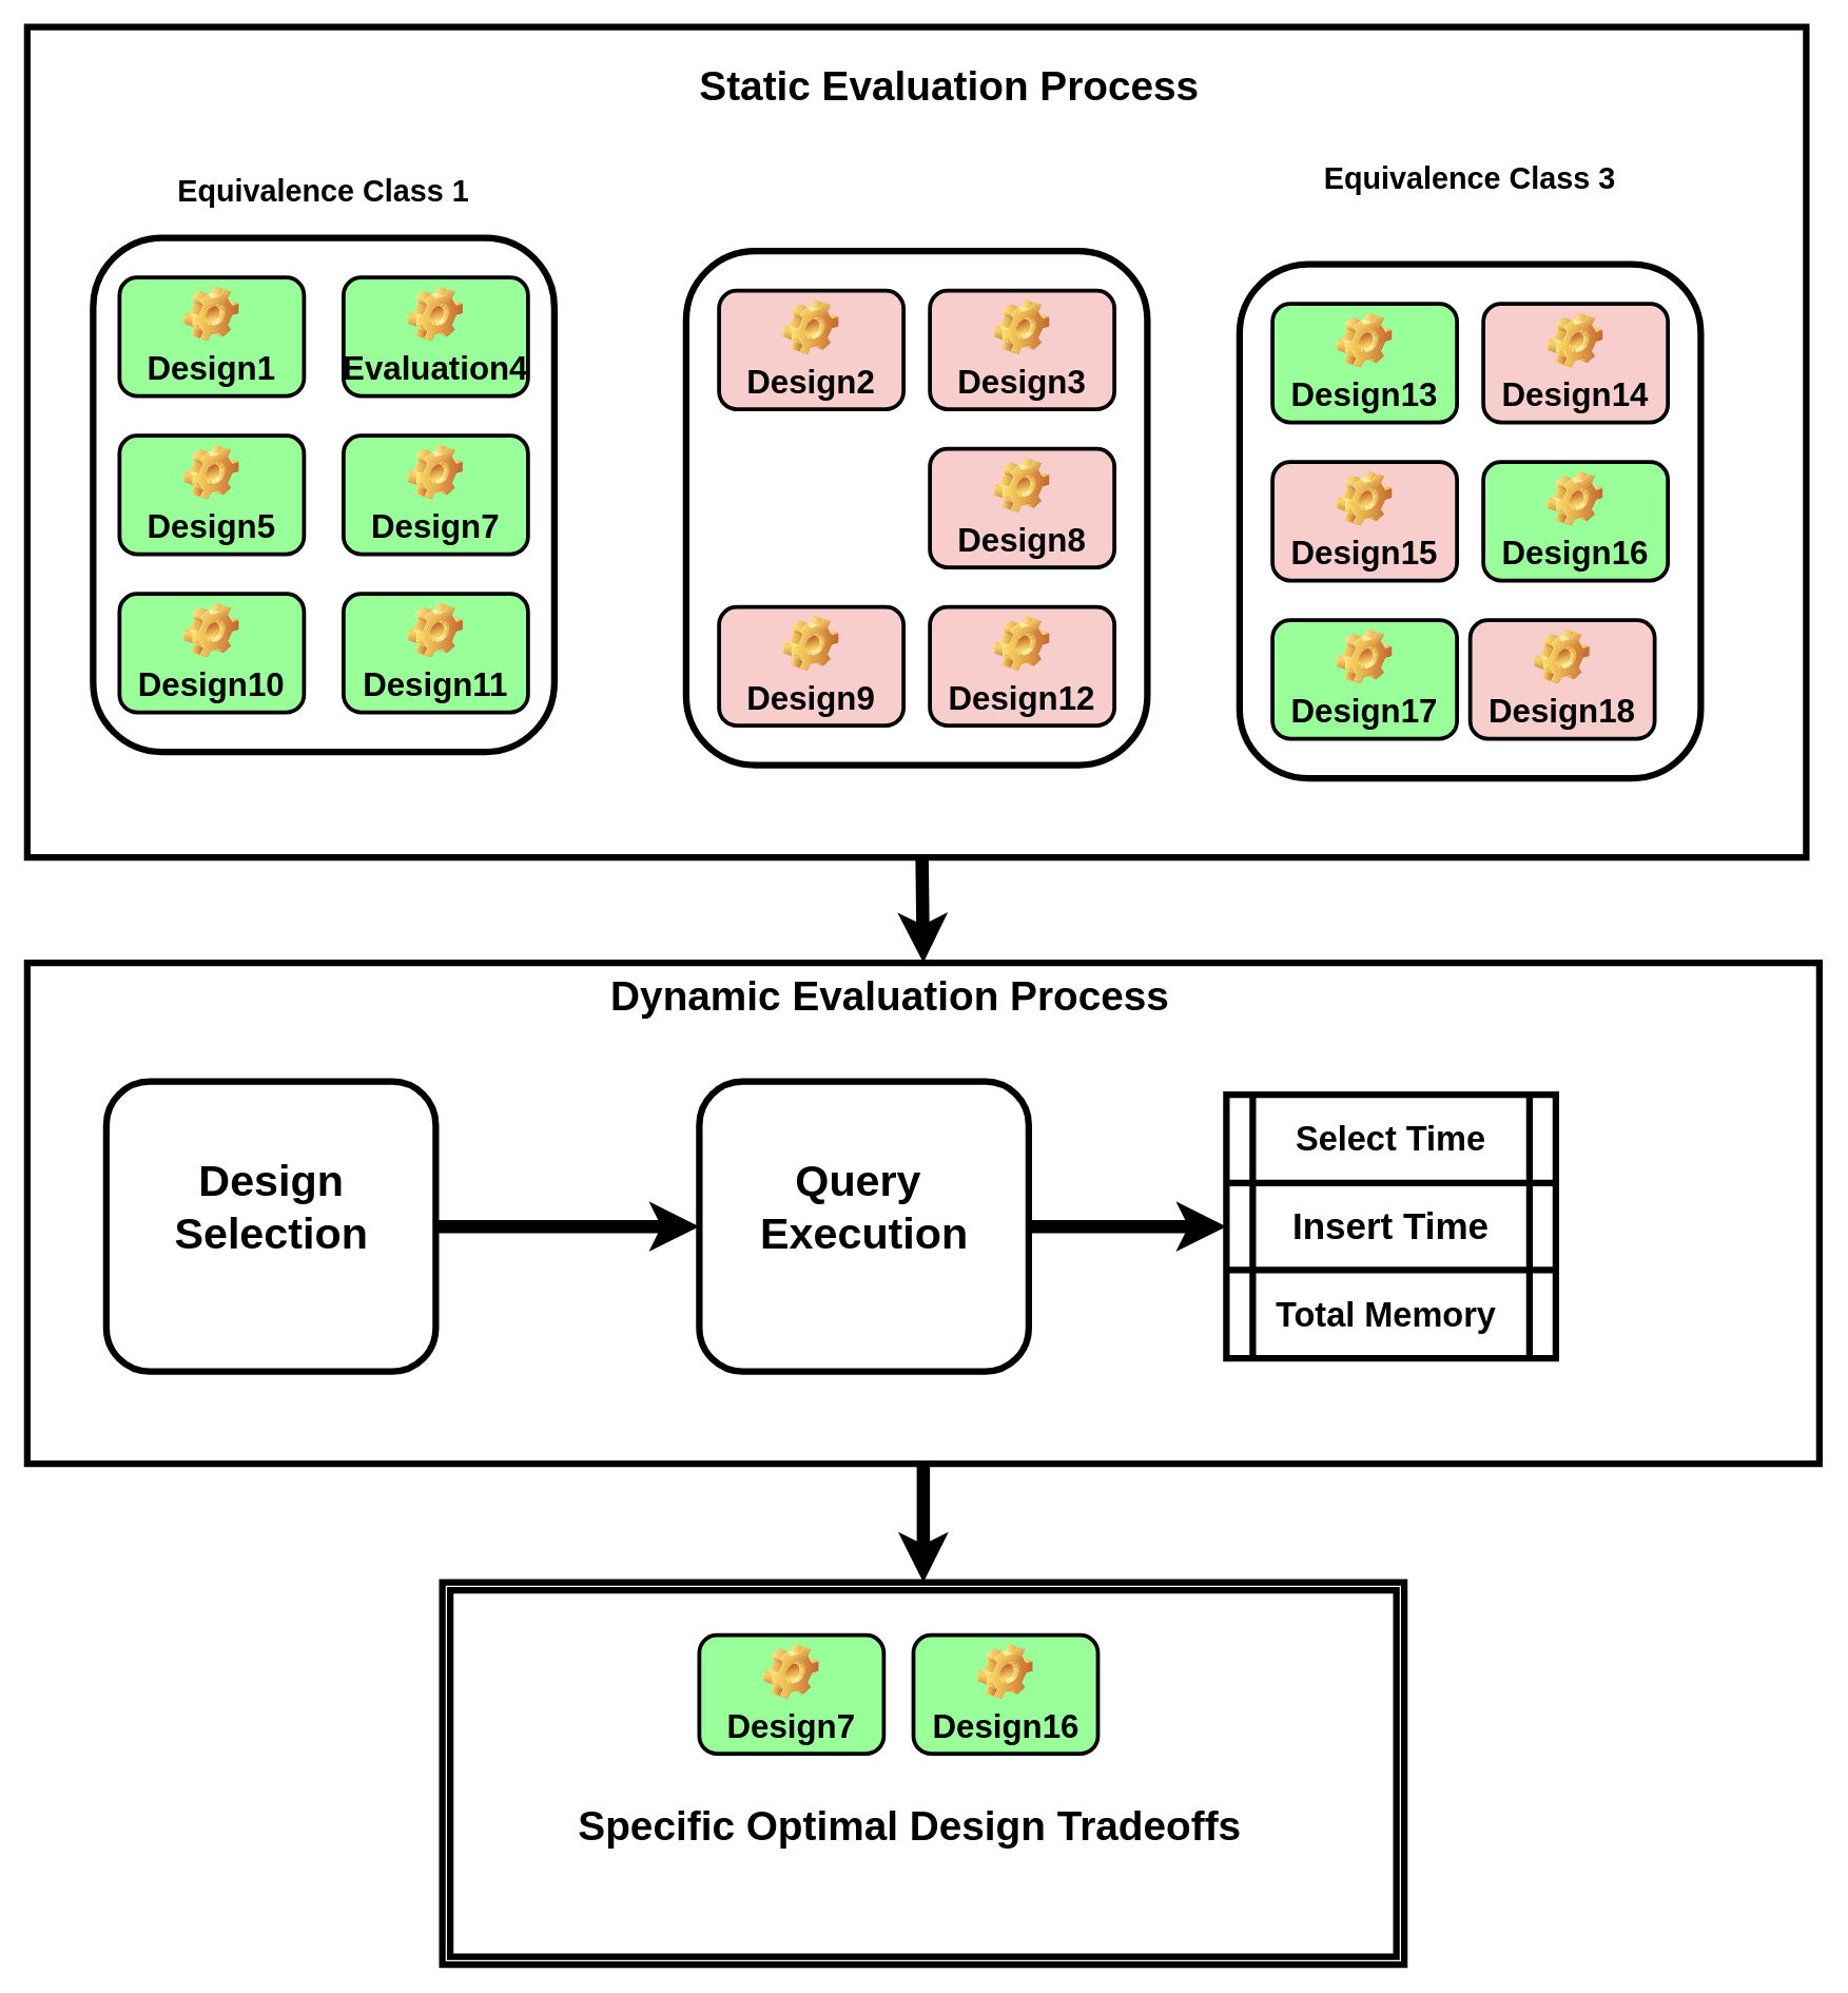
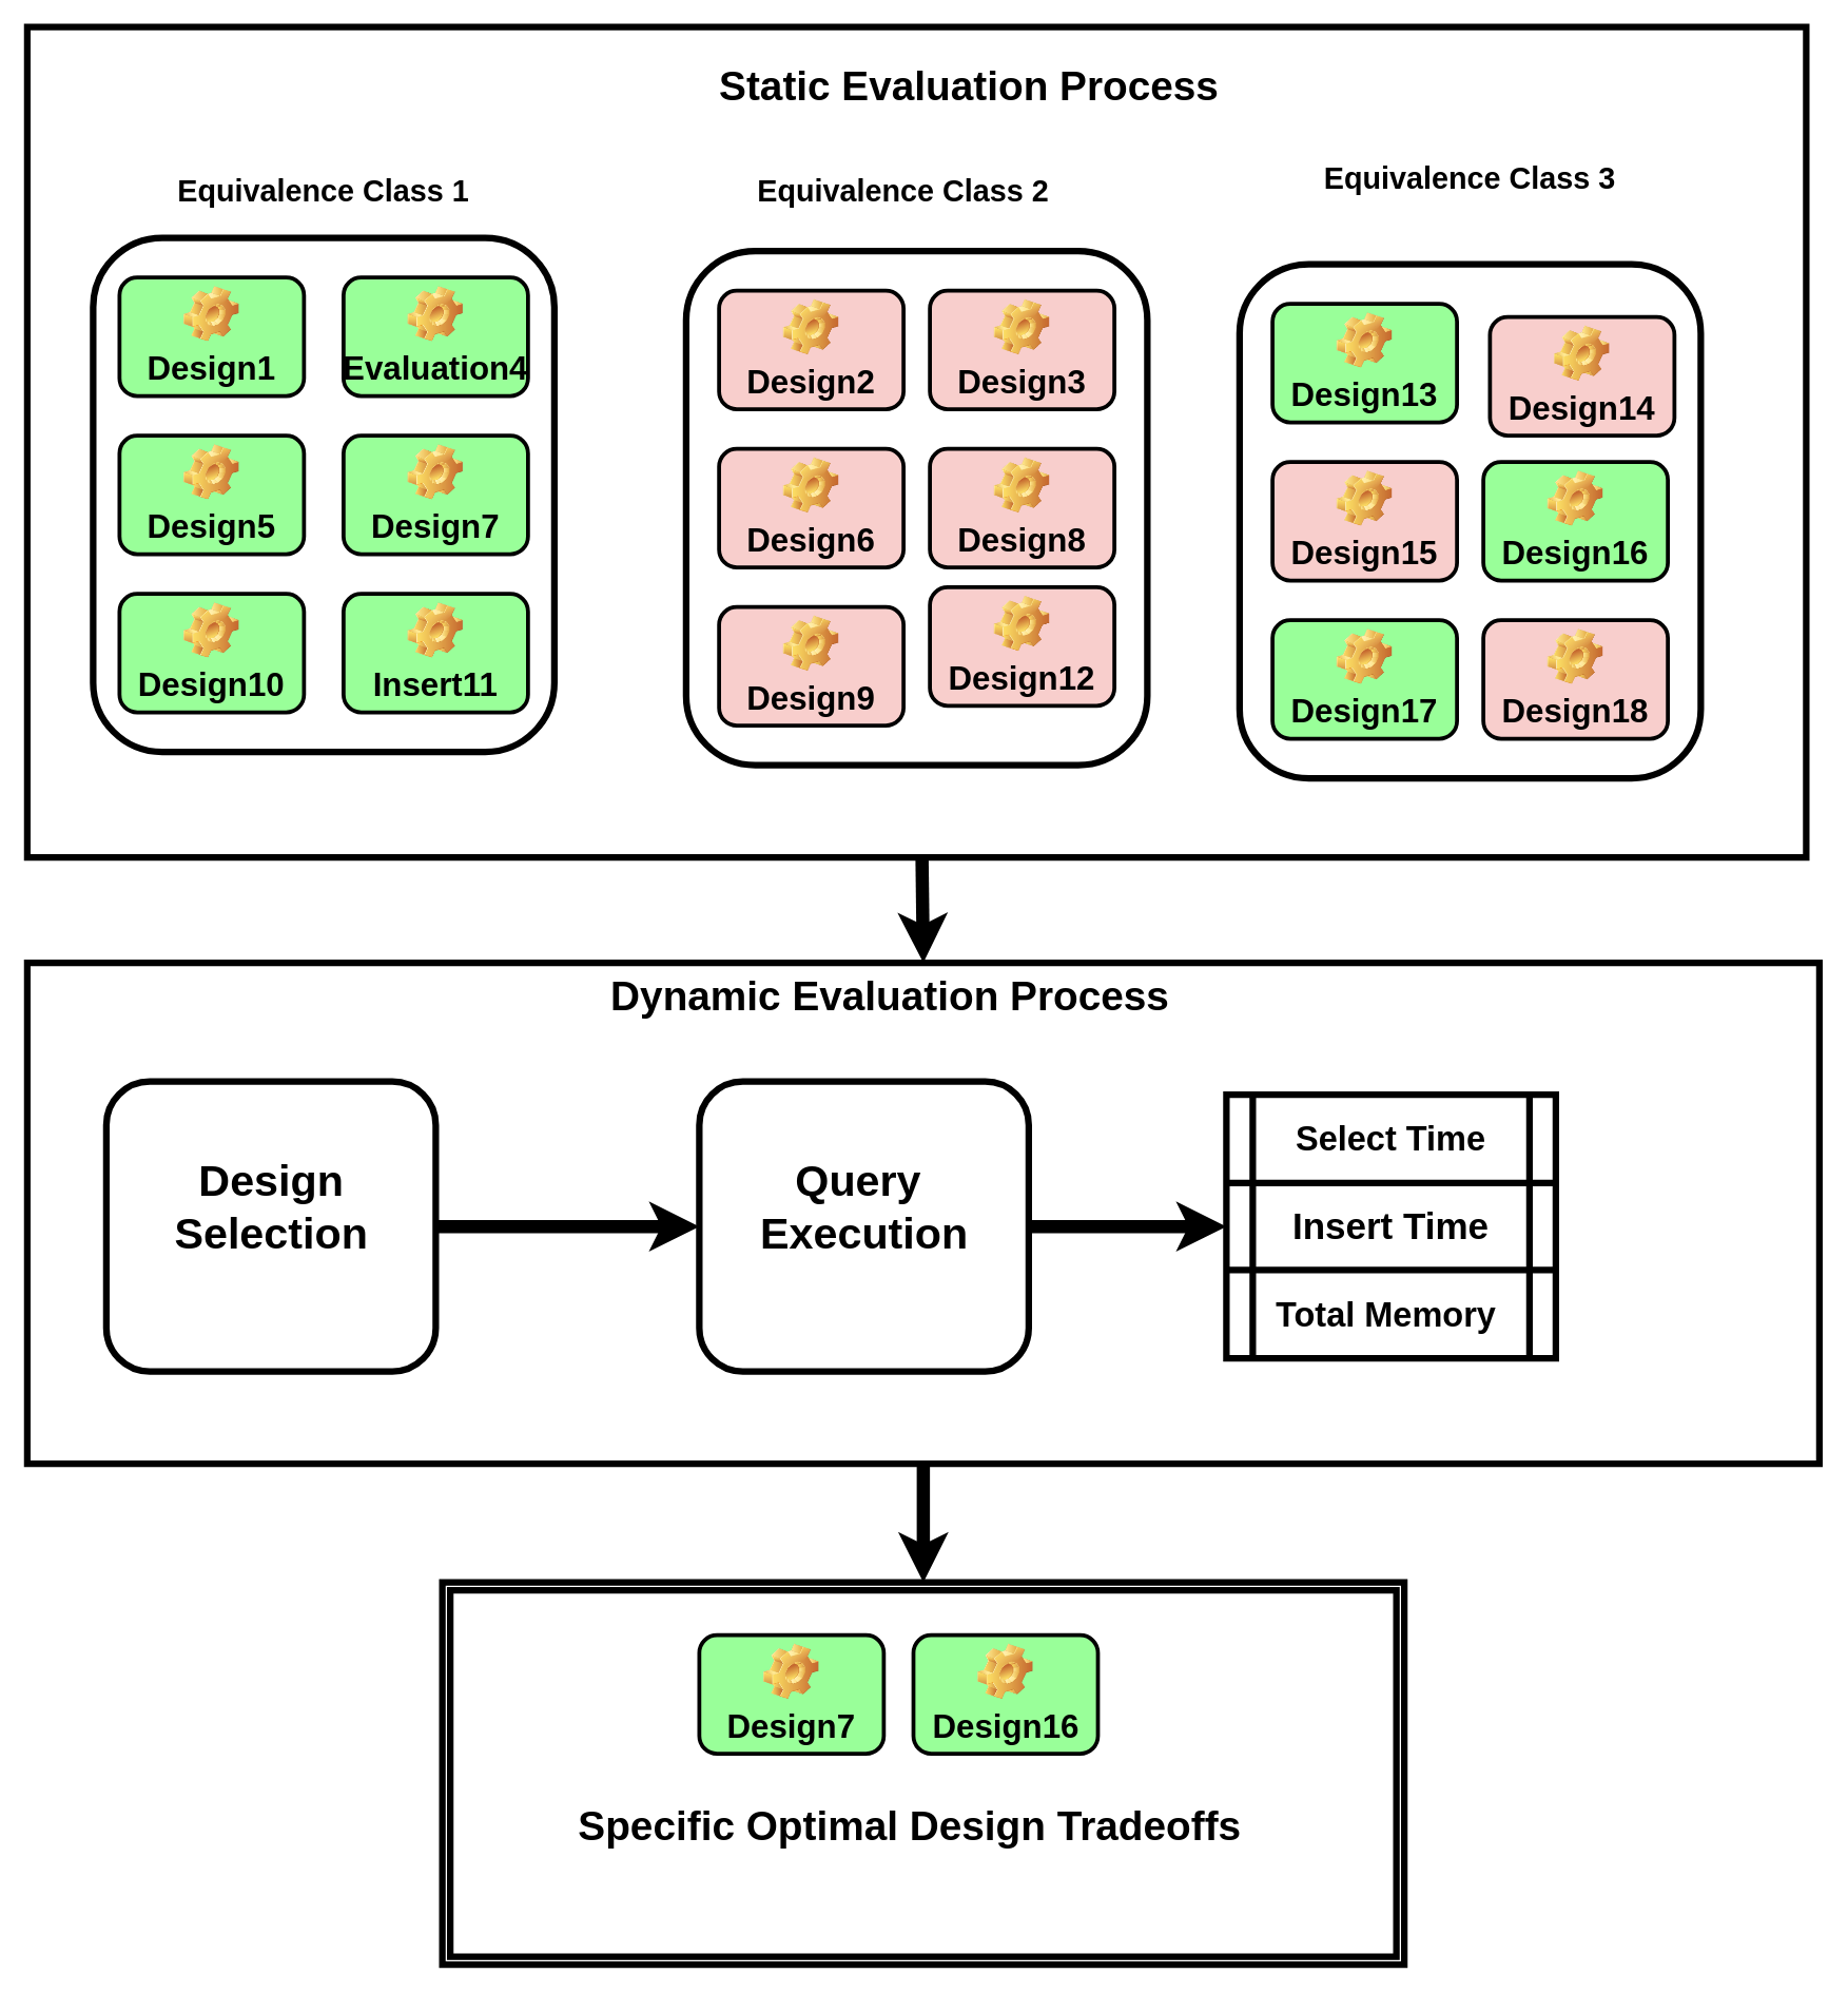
- <mxCell id="30" value="&lt;b&gt;&lt;font style=&quot;font-size: 31px;&quot;&gt;Static Evaluation Process&lt;/font&gt;&lt;/b&gt;" style="text;html=1;strokeColor=none;fillColor=none;align=center;verticalAlign=middle;whiteSpace=wrap;rounded=0;fontSize=23;" vertex="1" parent="1"><mxGeometry x="430" y="50" width="580" height="30" as="geometry" /></mxCell>
+ <mxCell id="30" value="&lt;b&gt;&lt;font style=&quot;font-size: 31px;&quot;&gt;Static Evaluation Process&lt;/font&gt;&lt;/b&gt;" style="text;html=1;strokeColor=none;fillColor=none;align=center;verticalAlign=middle;whiteSpace=wrap;rounded=0;fontSize=23;" vertex="1" parent="1"><mxGeometry x="445" y="50" width="580" height="30" as="geometry" /></mxCell>
+ <mxCell id="28" value="&lt;b&gt;&lt;font style=&quot;font-size: 23px;&quot;&gt;Equivalence Class 2&lt;/font&gt;&lt;/b&gt;" style="text;html=1;strokeColor=none;fillColor=none;align=center;verticalAlign=middle;whiteSpace=wrap;rounded=0;" vertex="1" parent="1"><mxGeometry x="560" y="130" width="250" height="30" as="geometry" /></mxCell>
- <mxCell id="21" value="Design14" style="label;whiteSpace=wrap;html=1;align=center;verticalAlign=bottom;spacingLeft=0;spacingBottom=4;imageAlign=center;imageVerticalAlign=top;image=img/clipart/Gear_128x128.png;strokeWidth=3;fontSize=25;fontColor=#000000;fillColor=#F8CECC;" vertex="1" parent="1"><mxGeometry x="1125" y="230" width="140" height="90" as="geometry" /></mxCell>
+ <mxCell id="21" value="Design14" style="label;whiteSpace=wrap;html=1;align=center;verticalAlign=bottom;spacingLeft=0;spacingBottom=4;imageAlign=center;imageVerticalAlign=top;image=img/clipart/Gear_128x128.png;strokeWidth=3;fontSize=25;fontColor=#000000;fillColor=#F8CECC;" vertex="1" parent="1"><mxGeometry x="1130" y="240" width="140" height="90" as="geometry" /></mxCell>
+ <mxCell id="15" value="Design6" style="label;whiteSpace=wrap;html=1;align=center;verticalAlign=bottom;spacingLeft=0;spacingBottom=4;imageAlign=center;imageVerticalAlign=top;image=img/clipart/Gear_128x128.png;strokeWidth=3;fontSize=25;fontColor=#000000;fillColor=#F8CECC;" parent="1" vertex="1"><mxGeometry x="545" y="340" width="140" height="90" as="geometry" /></mxCell>
- <mxCell id="18" value="Design12" style="label;whiteSpace=wrap;html=1;align=center;verticalAlign=bottom;spacingLeft=0;spacingBottom=4;imageAlign=center;imageVerticalAlign=top;image=img/clipart/Gear_128x128.png;strokeWidth=3;fontSize=25;fontColor=#000000;fillColor=#F8CECC;" parent="1" vertex="1"><mxGeometry x="705" y="460" width="140" height="90" as="geometry" /></mxCell>
+ <mxCell id="18" value="Design12" style="label;whiteSpace=wrap;html=1;align=center;verticalAlign=bottom;spacingLeft=0;spacingBottom=4;imageAlign=center;imageVerticalAlign=top;image=img/clipart/Gear_128x128.png;strokeWidth=3;fontSize=25;fontColor=#000000;fillColor=#F8CECC;" parent="1" vertex="1"><mxGeometry x="705" y="445" width="140" height="90" as="geometry" /></mxCell>
- <mxCell id="25" value="Design18" style="label;whiteSpace=wrap;html=1;align=center;verticalAlign=bottom;spacingLeft=0;spacingBottom=4;imageAlign=center;imageVerticalAlign=top;image=img/clipart/Gear_128x128.png;strokeWidth=3;fontSize=25;fontColor=#000000;fillColor=#F8CECC;" vertex="1" parent="1"><mxGeometry x="1115" y="470" width="140" height="90" as="geometry" /></mxCell>
+ <mxCell id="25" value="Design18" style="label;whiteSpace=wrap;html=1;align=center;verticalAlign=bottom;spacingLeft=0;spacingBottom=4;imageAlign=center;imageVerticalAlign=top;image=img/clipart/Gear_128x128.png;strokeWidth=3;fontSize=25;fontColor=#000000;fillColor=#F8CECC;" vertex="1" parent="1"><mxGeometry x="1125" y="470" width="140" height="90" as="geometry" /></mxCell>
- <mxCell id="12" value="Design11" style="label;whiteSpace=wrap;html=1;align=center;verticalAlign=bottom;spacingLeft=0;spacingBottom=4;imageAlign=center;imageVerticalAlign=top;image=img/clipart/Gear_128x128.png;strokeWidth=3;fontSize=25;fontColor=#000000;fillColor=#99FF99;" parent="1" vertex="1"><mxGeometry x="260" y="450" width="140" height="90" as="geometry" /></mxCell>
+ <mxCell id="12" value="Insert11" style="label;whiteSpace=wrap;html=1;align=center;verticalAlign=bottom;spacingLeft=0;spacingBottom=4;imageAlign=center;imageVerticalAlign=top;image=img/clipart/Gear_128x128.png;strokeWidth=3;fontSize=25;fontColor=#000000;fillColor=#99FF99;" parent="1" vertex="1"><mxGeometry x="260" y="450" width="140" height="90" as="geometry" /></mxCell>
